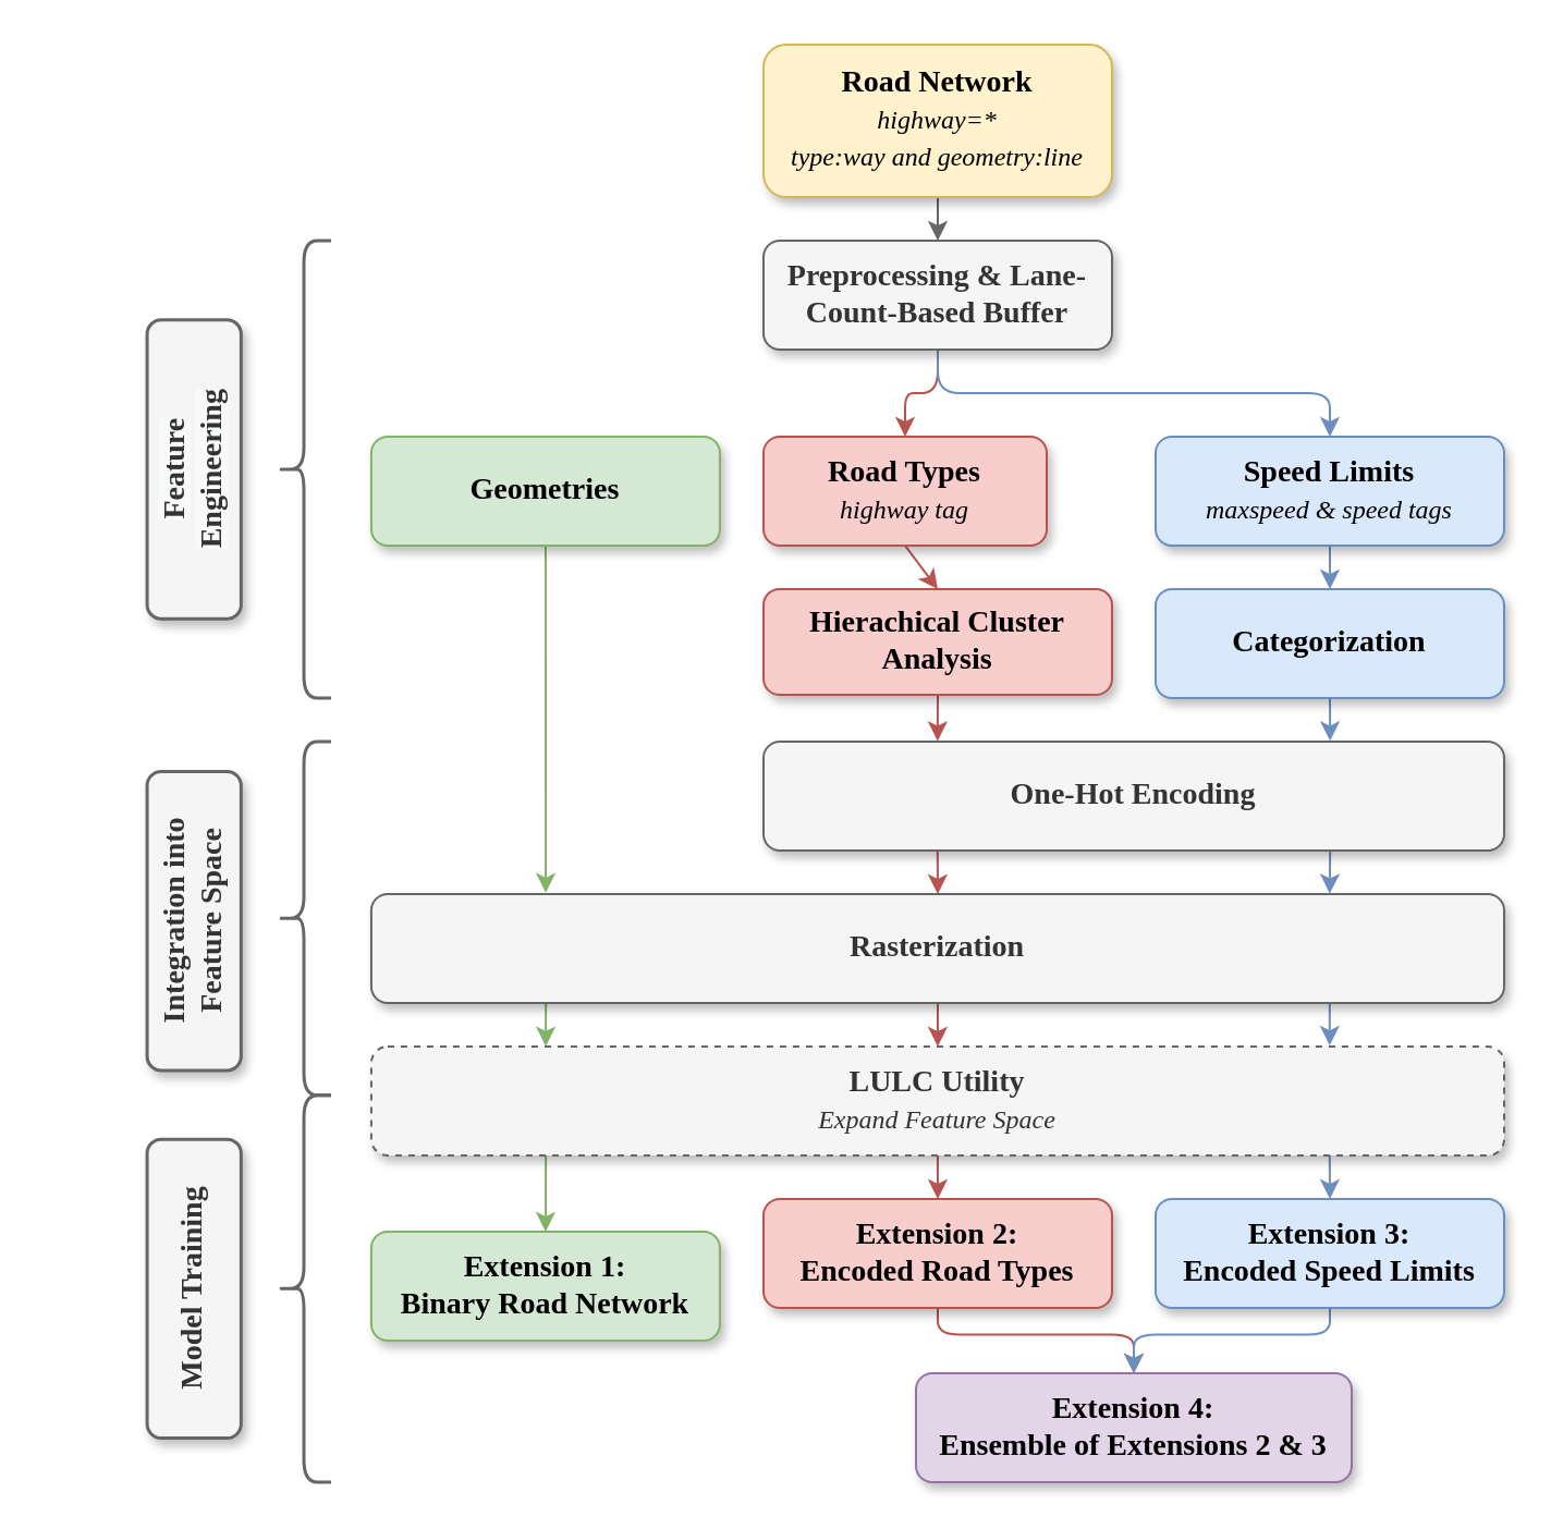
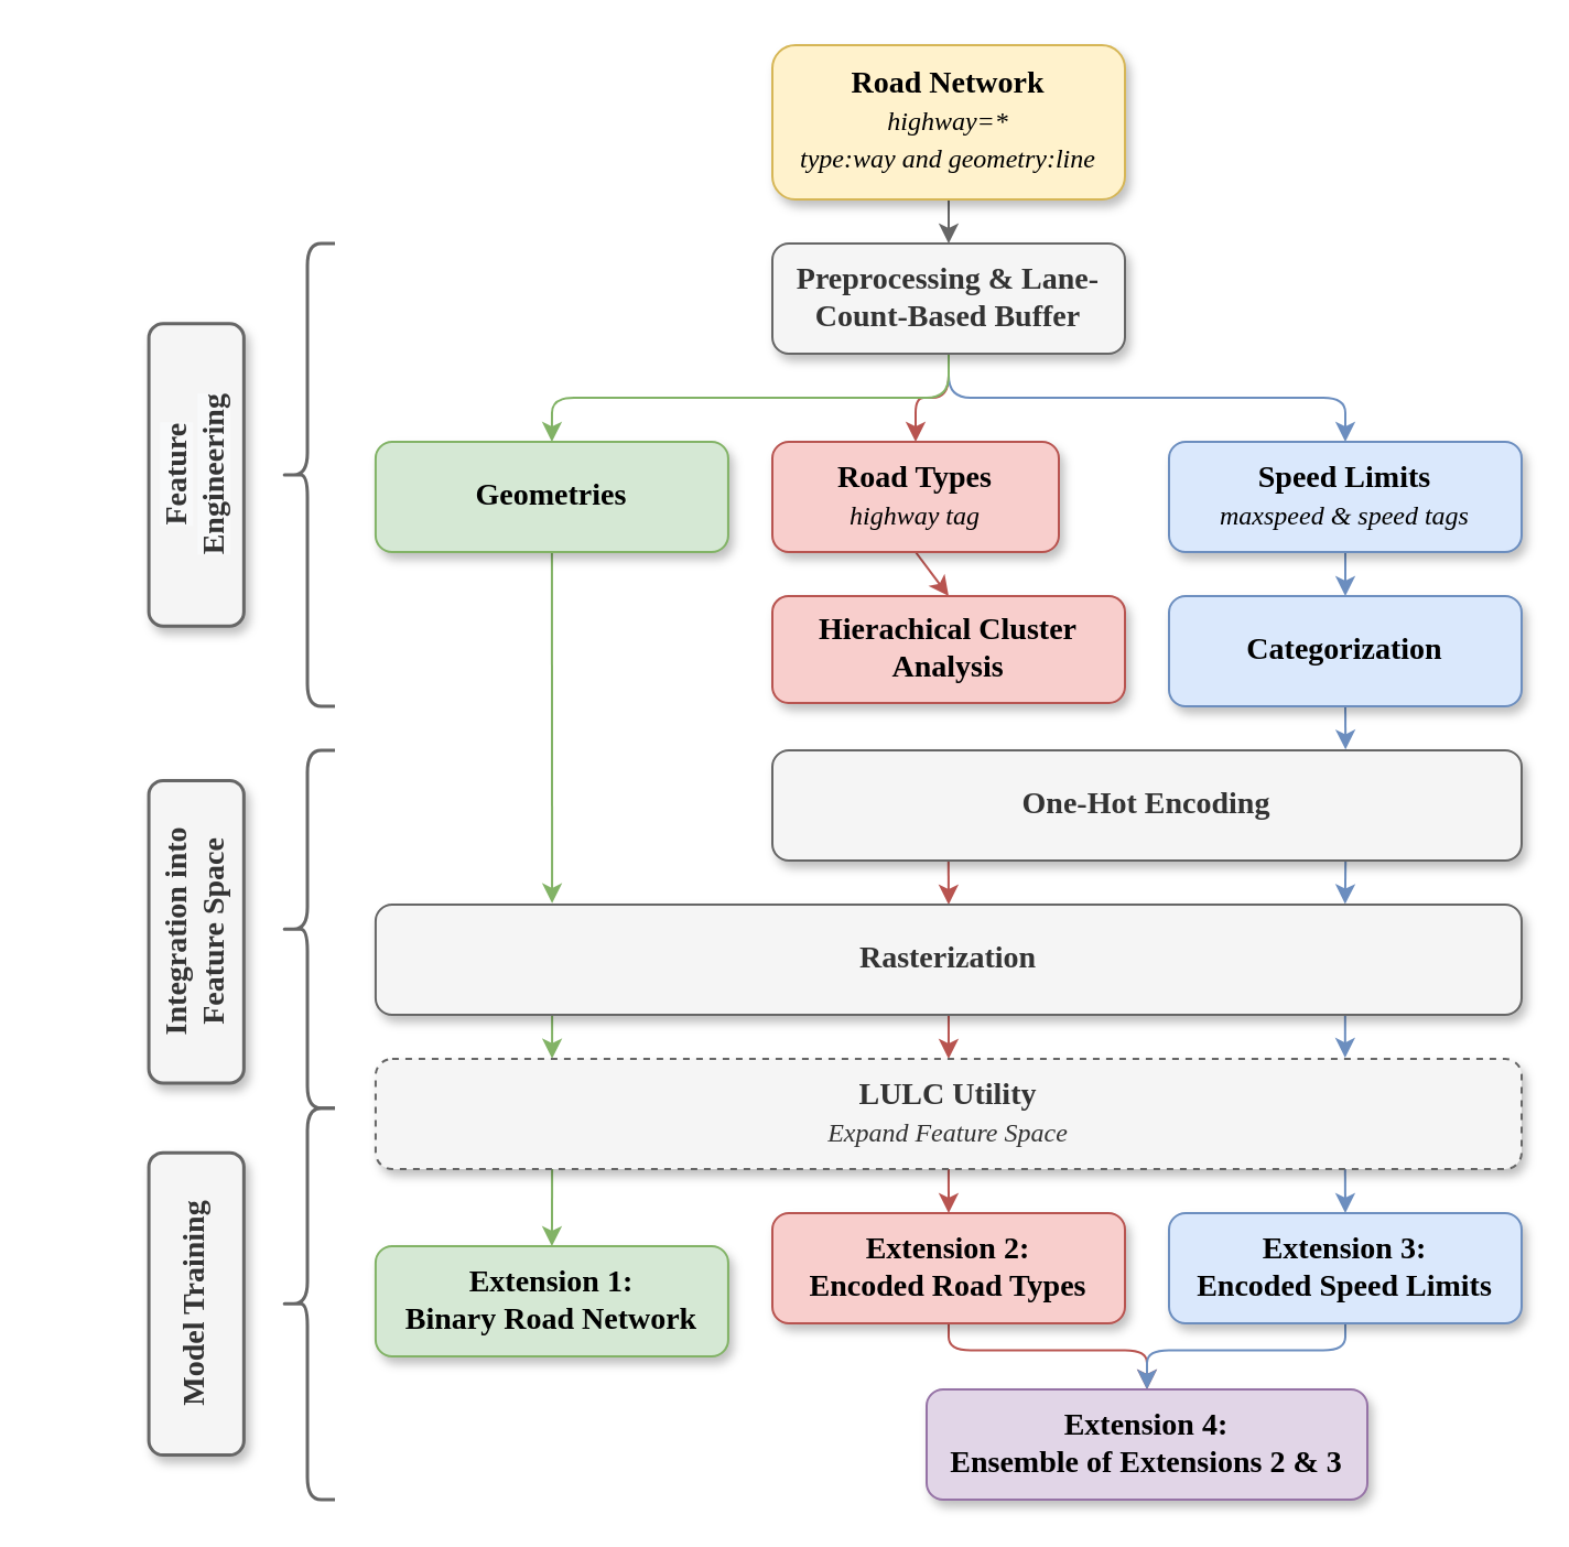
+ <mxCell id="18" style="edgeStyle=orthogonalEdgeStyle;rounded=1;orthogonalLoop=1;jettySize=auto;html=1;exitX=0.5;exitY=1;exitDx=0;exitDy=0;entryX=0.5;entryY=0;entryDx=0;entryDy=0;fillColor=#d5e8d4;strokeColor=#82b366;" parent="1" source="40" target="29" edge="1"><mxGeometry relative="1" as="geometry" /></mxCell>
- <mxCell id="2" value="" style="endArrow=classic;html=1;rounded=1;exitX=0.5;exitY=1;exitDx=0;exitDy=0;shadow=0;fillColor=#f8cecc;strokeColor=#b85450;entryX=0.235;entryY=-0.005;entryDx=0;entryDy=0;entryPerimeter=0;fontFamily=Linux Libertine;fontSize=14;" parent="1" source="31" target="30" edge="1"><mxGeometry width="50" height="50" relative="1" as="geometry"><mxPoint x="459.96" y="292.34" as="sourcePoint" /><mxPoint x="459.96" y="312.34" as="targetPoint" /></mxGeometry></mxCell>
